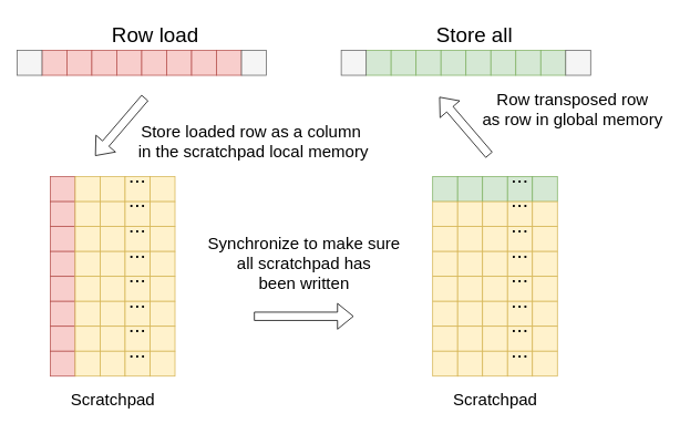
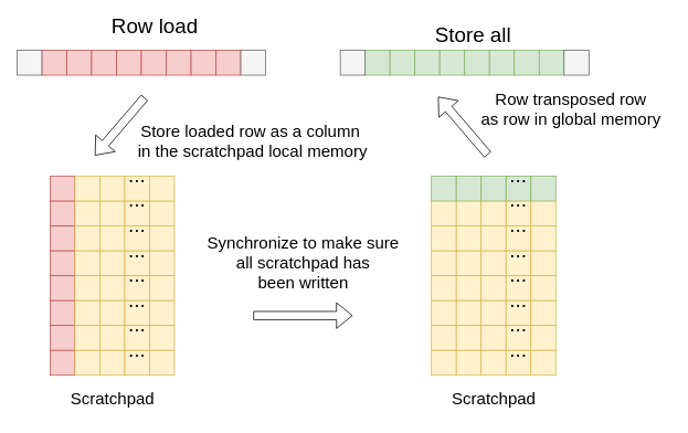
- <mxCell id="2" value="Row load" style="text;html=1;align=center;verticalAlign=middle;resizable=0;points=[];autosize=1;strokeColor=none;fillColor=none;fontSize=25;" parent="1" vertex="1"><mxGeometry x="121" y="20" width="130" height="40" as="geometry" /></mxCell>
+ <mxCell id="2" value="Row load" style="text;html=1;align=center;verticalAlign=middle;resizable=0;points=[];autosize=1;strokeColor=none;fillColor=none;fontSize=25;" parent="1" vertex="1"><mxGeometry x="121" y="10" width="130" height="40" as="geometry" /></mxCell>
